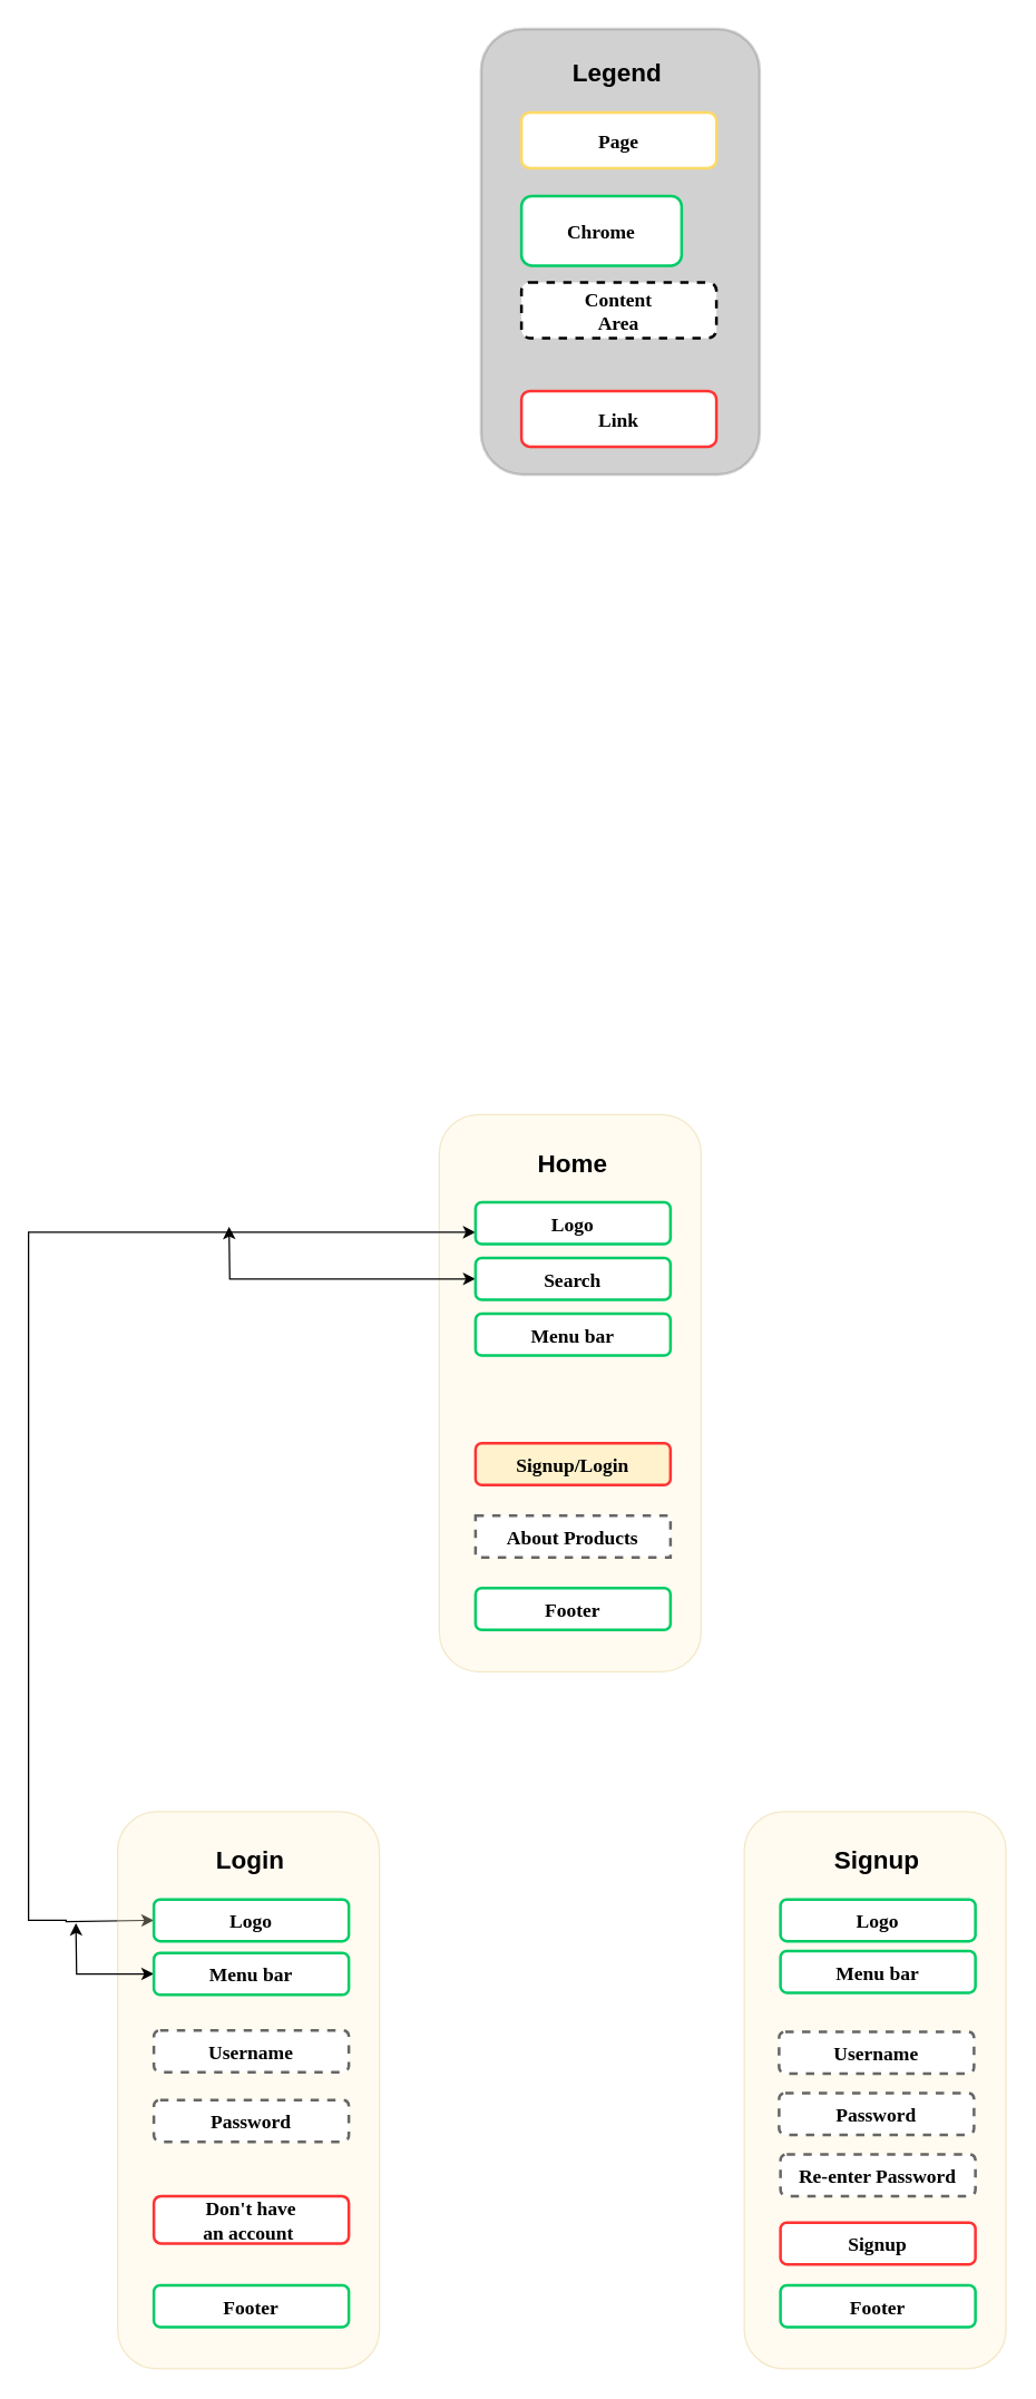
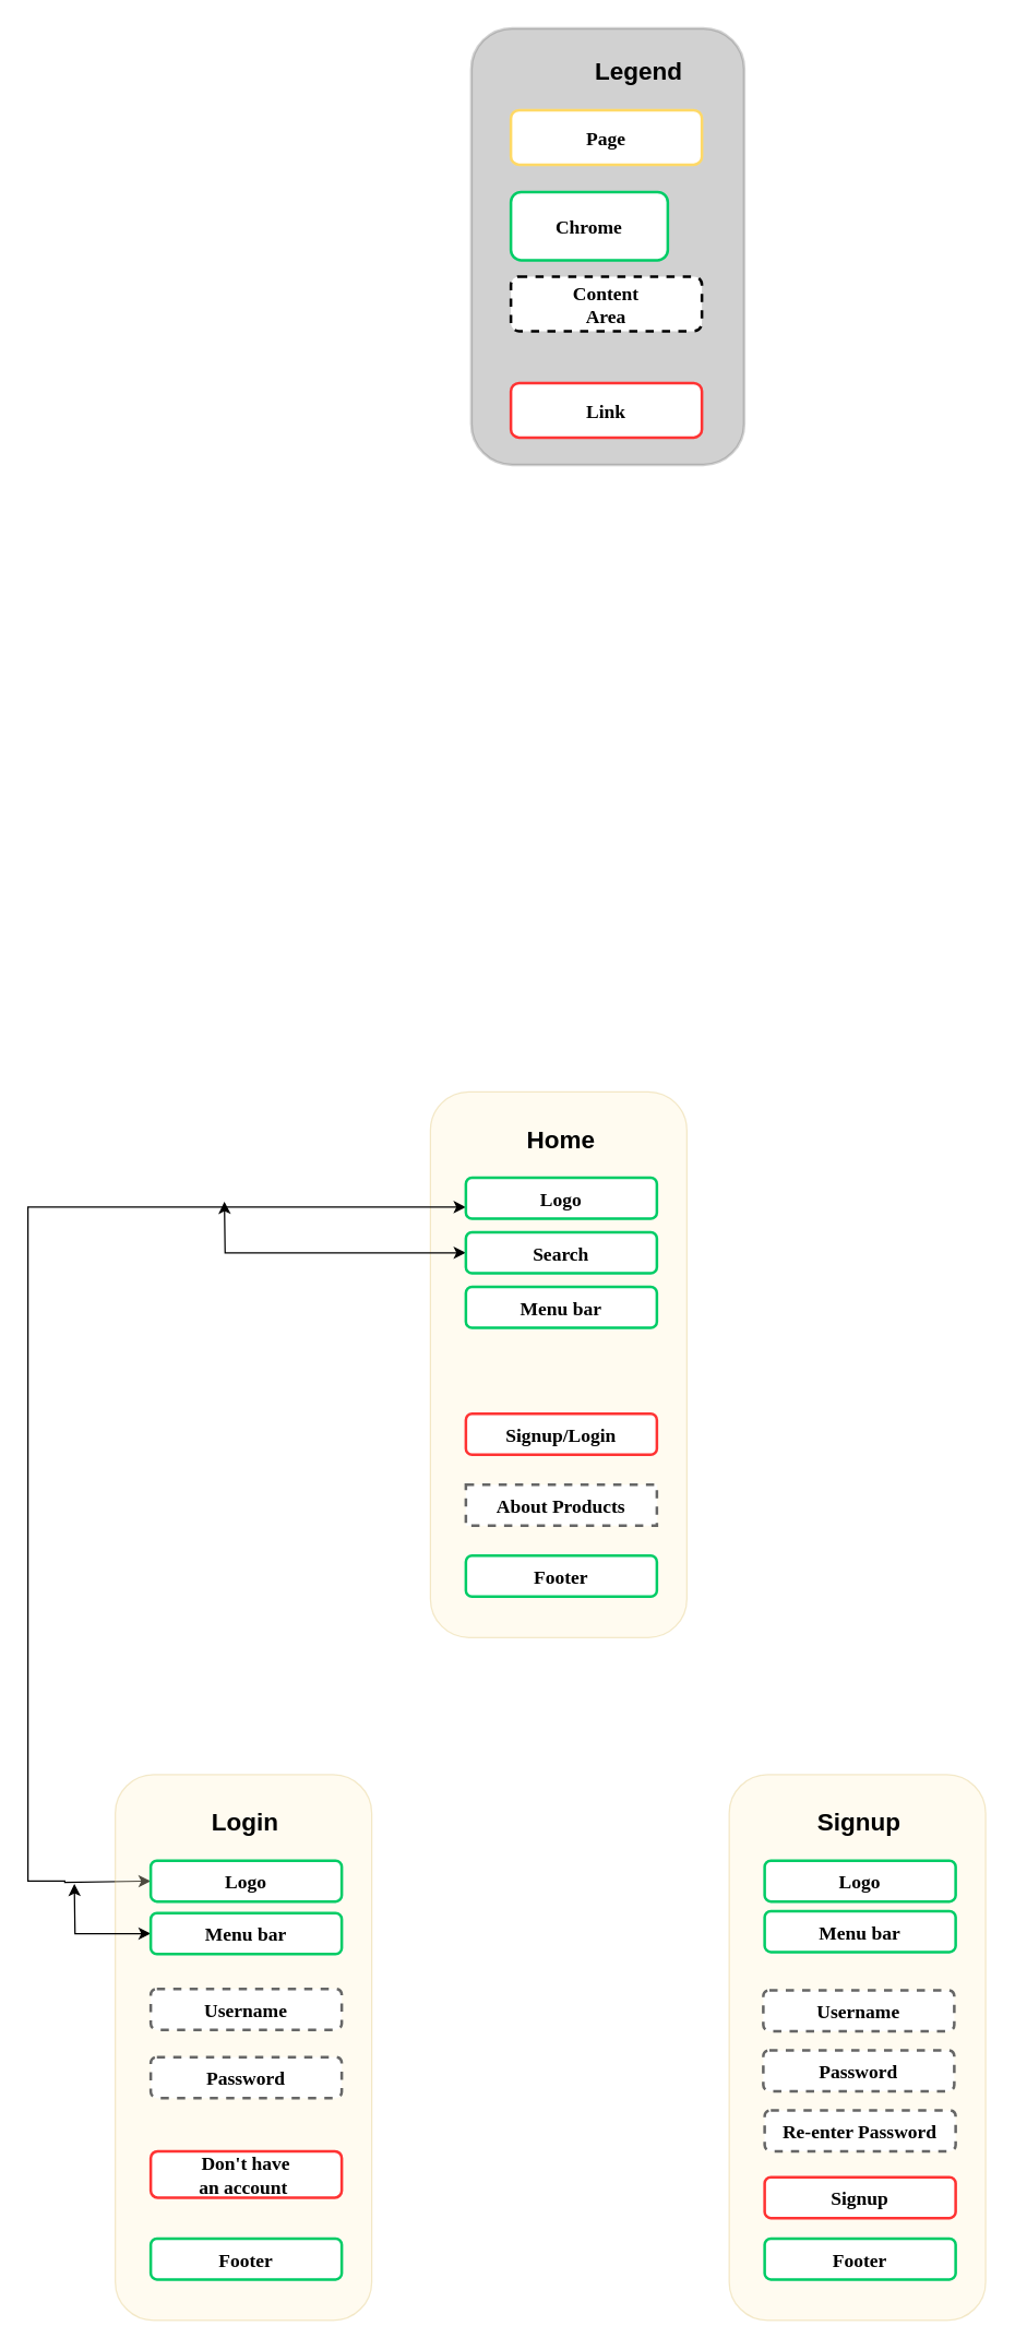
- <mxCell id="8" value="&lt;b&gt;&lt;font style=&quot;font-size: 18px&quot;&gt;Legend&lt;/font&gt;&lt;/b&gt;" style="text;html=1;resizable=0;points=[];autosize=1;align=left;verticalAlign=top;spacingTop=-4;" vertex="1" parent="1"><mxGeometry x="409" y="39" width="80" height="20" as="geometry" /></mxCell>
+ <mxCell id="8" value="&lt;b&gt;&lt;font style=&quot;font-size: 18px&quot;&gt;Legend&lt;/font&gt;&lt;/b&gt;" style="text;html=1;resizable=0;points=[];autosize=1;align=left;verticalAlign=top;spacingTop=-4;" vertex="1" parent="1"><mxGeometry x="434" y="39" width="80" height="20" as="geometry" /></mxCell>
- <mxCell id="16" value="Signup/Login" style="rounded=1;fontStyle=1;fontFamily=Tahoma;fontSize=14;strokeWidth=2;strokeColor=#FF3333;fillColor=#fff2cc;" vertex="1" parent="1"><mxGeometry x="341" y="1035.5" width="140" height="30" as="geometry" /></mxCell>
+ <mxCell id="16" value="Signup/Login" style="rounded=1;fontStyle=1;fontFamily=Tahoma;fontSize=14;strokeWidth=2;strokeColor=#FF3333;" vertex="1" parent="1"><mxGeometry x="341" y="1035.5" width="140" height="30" as="geometry" /></mxCell>
